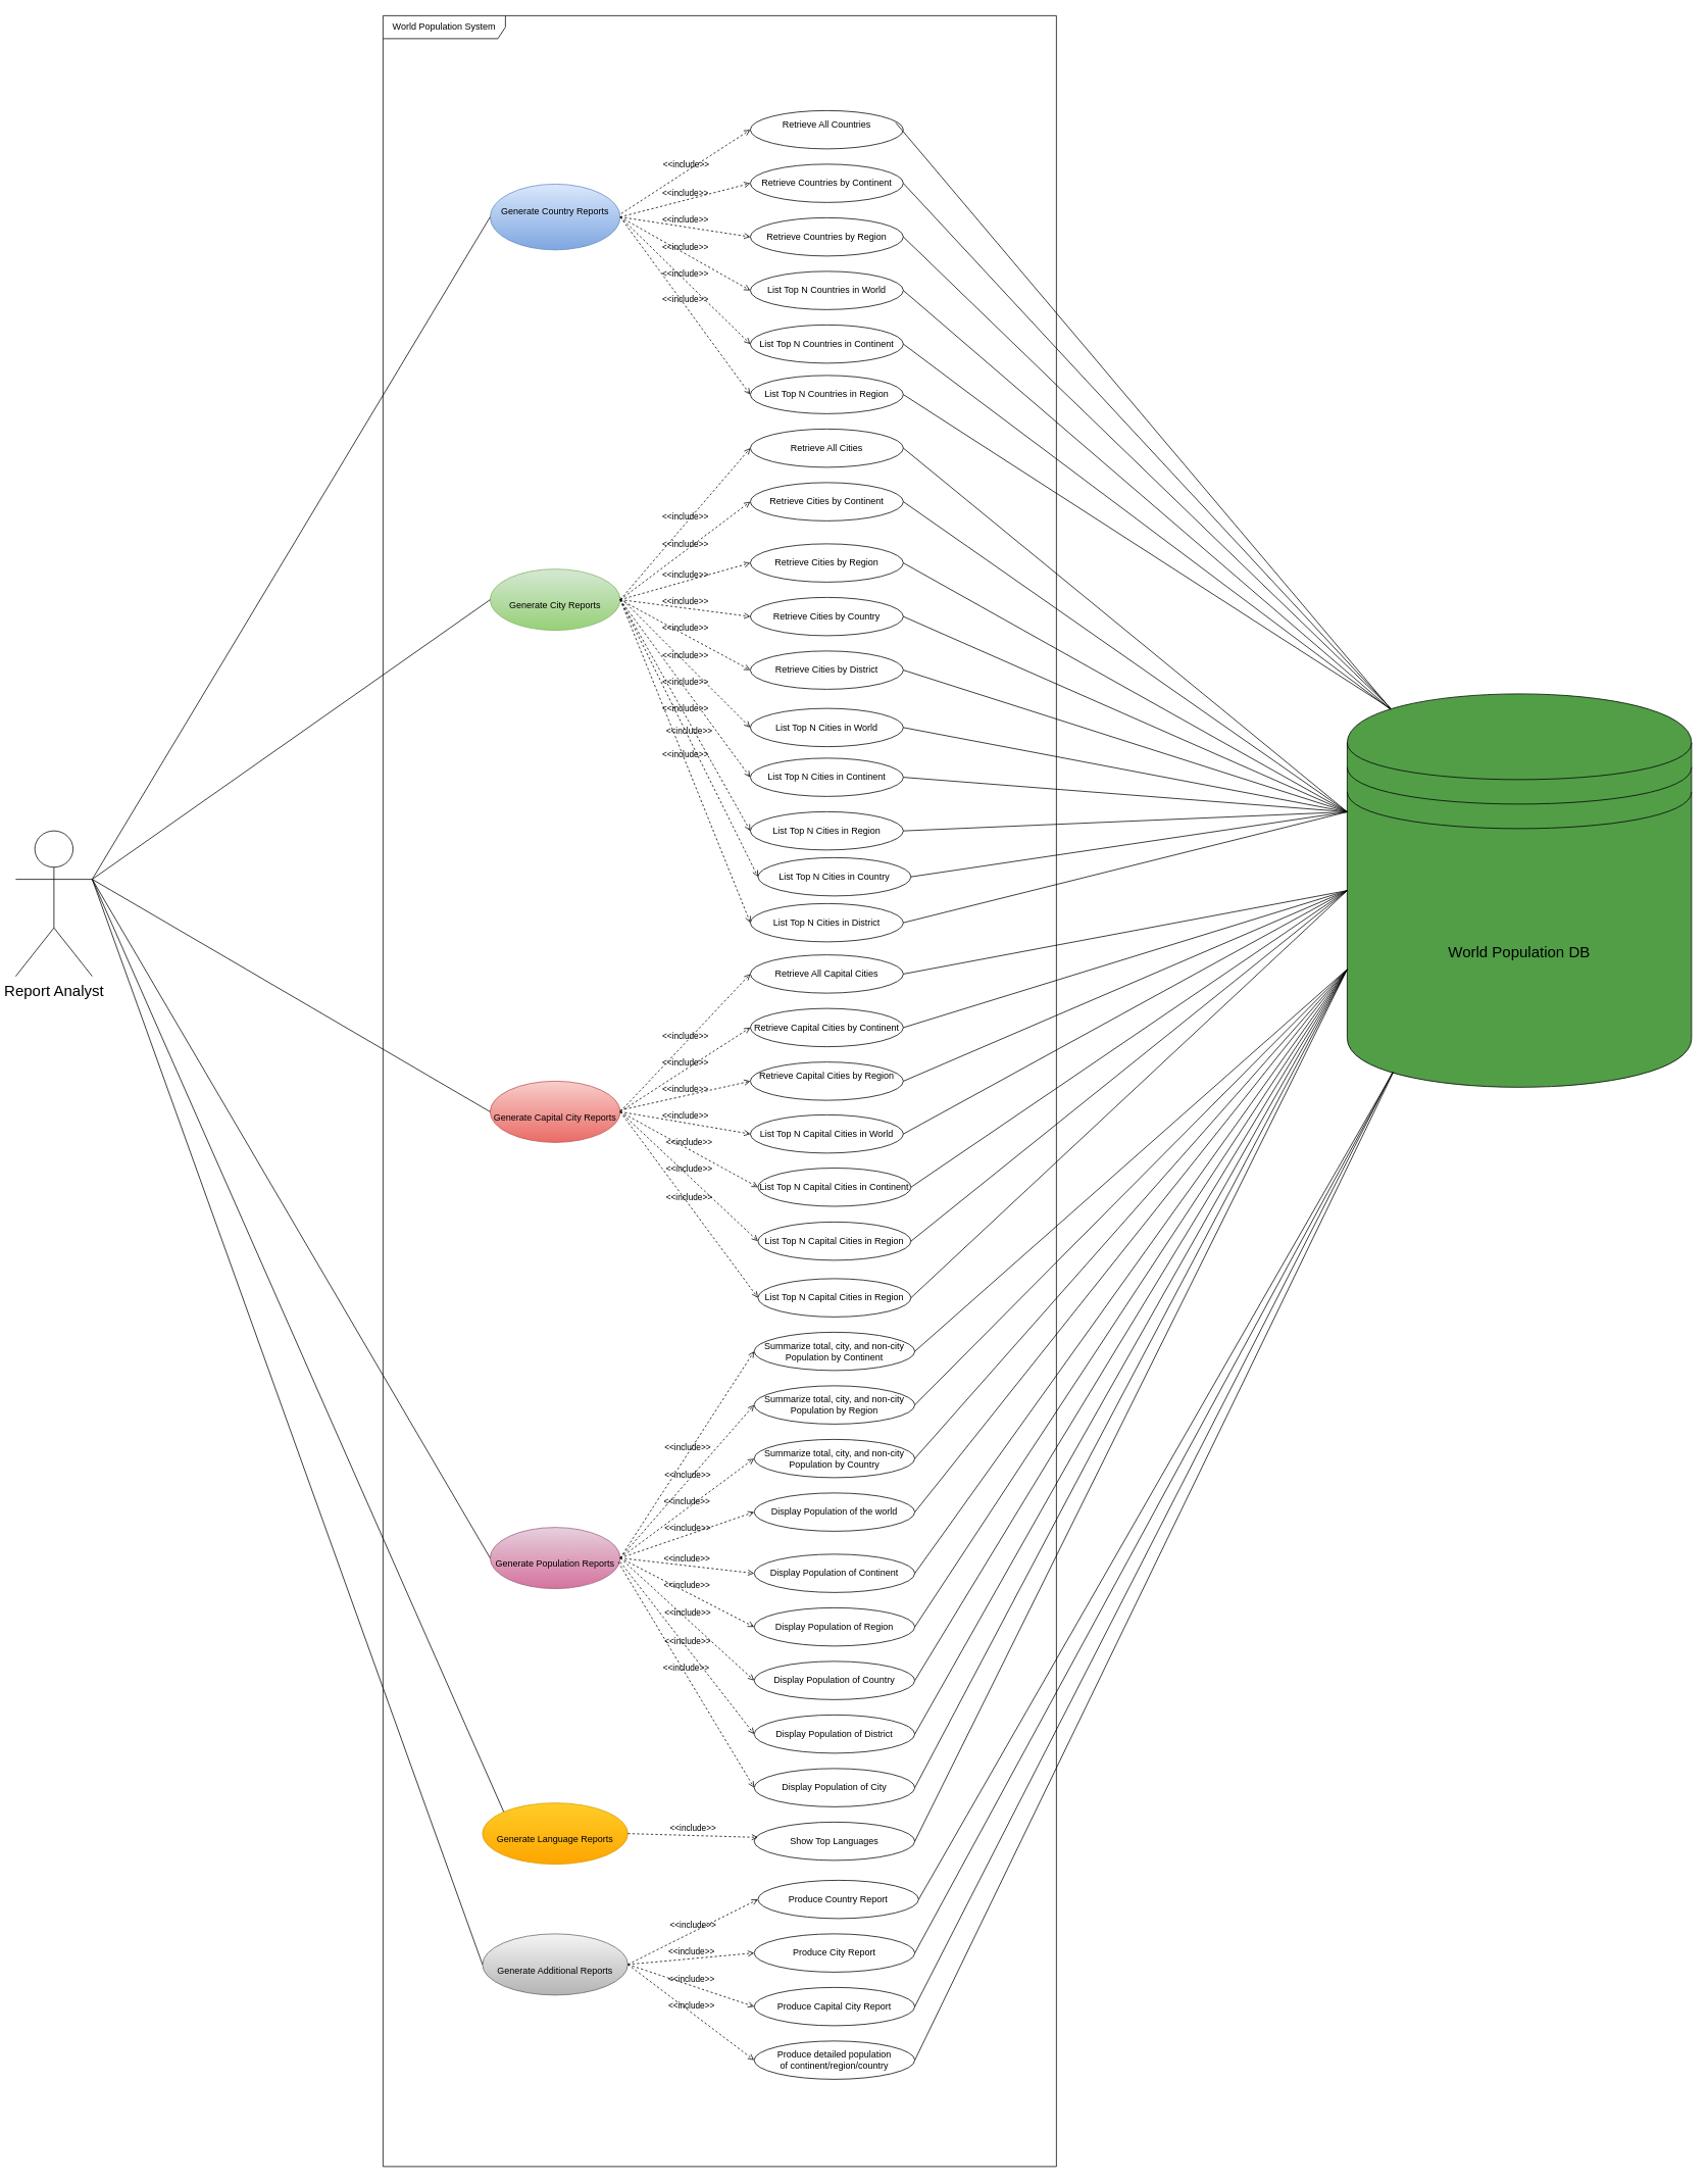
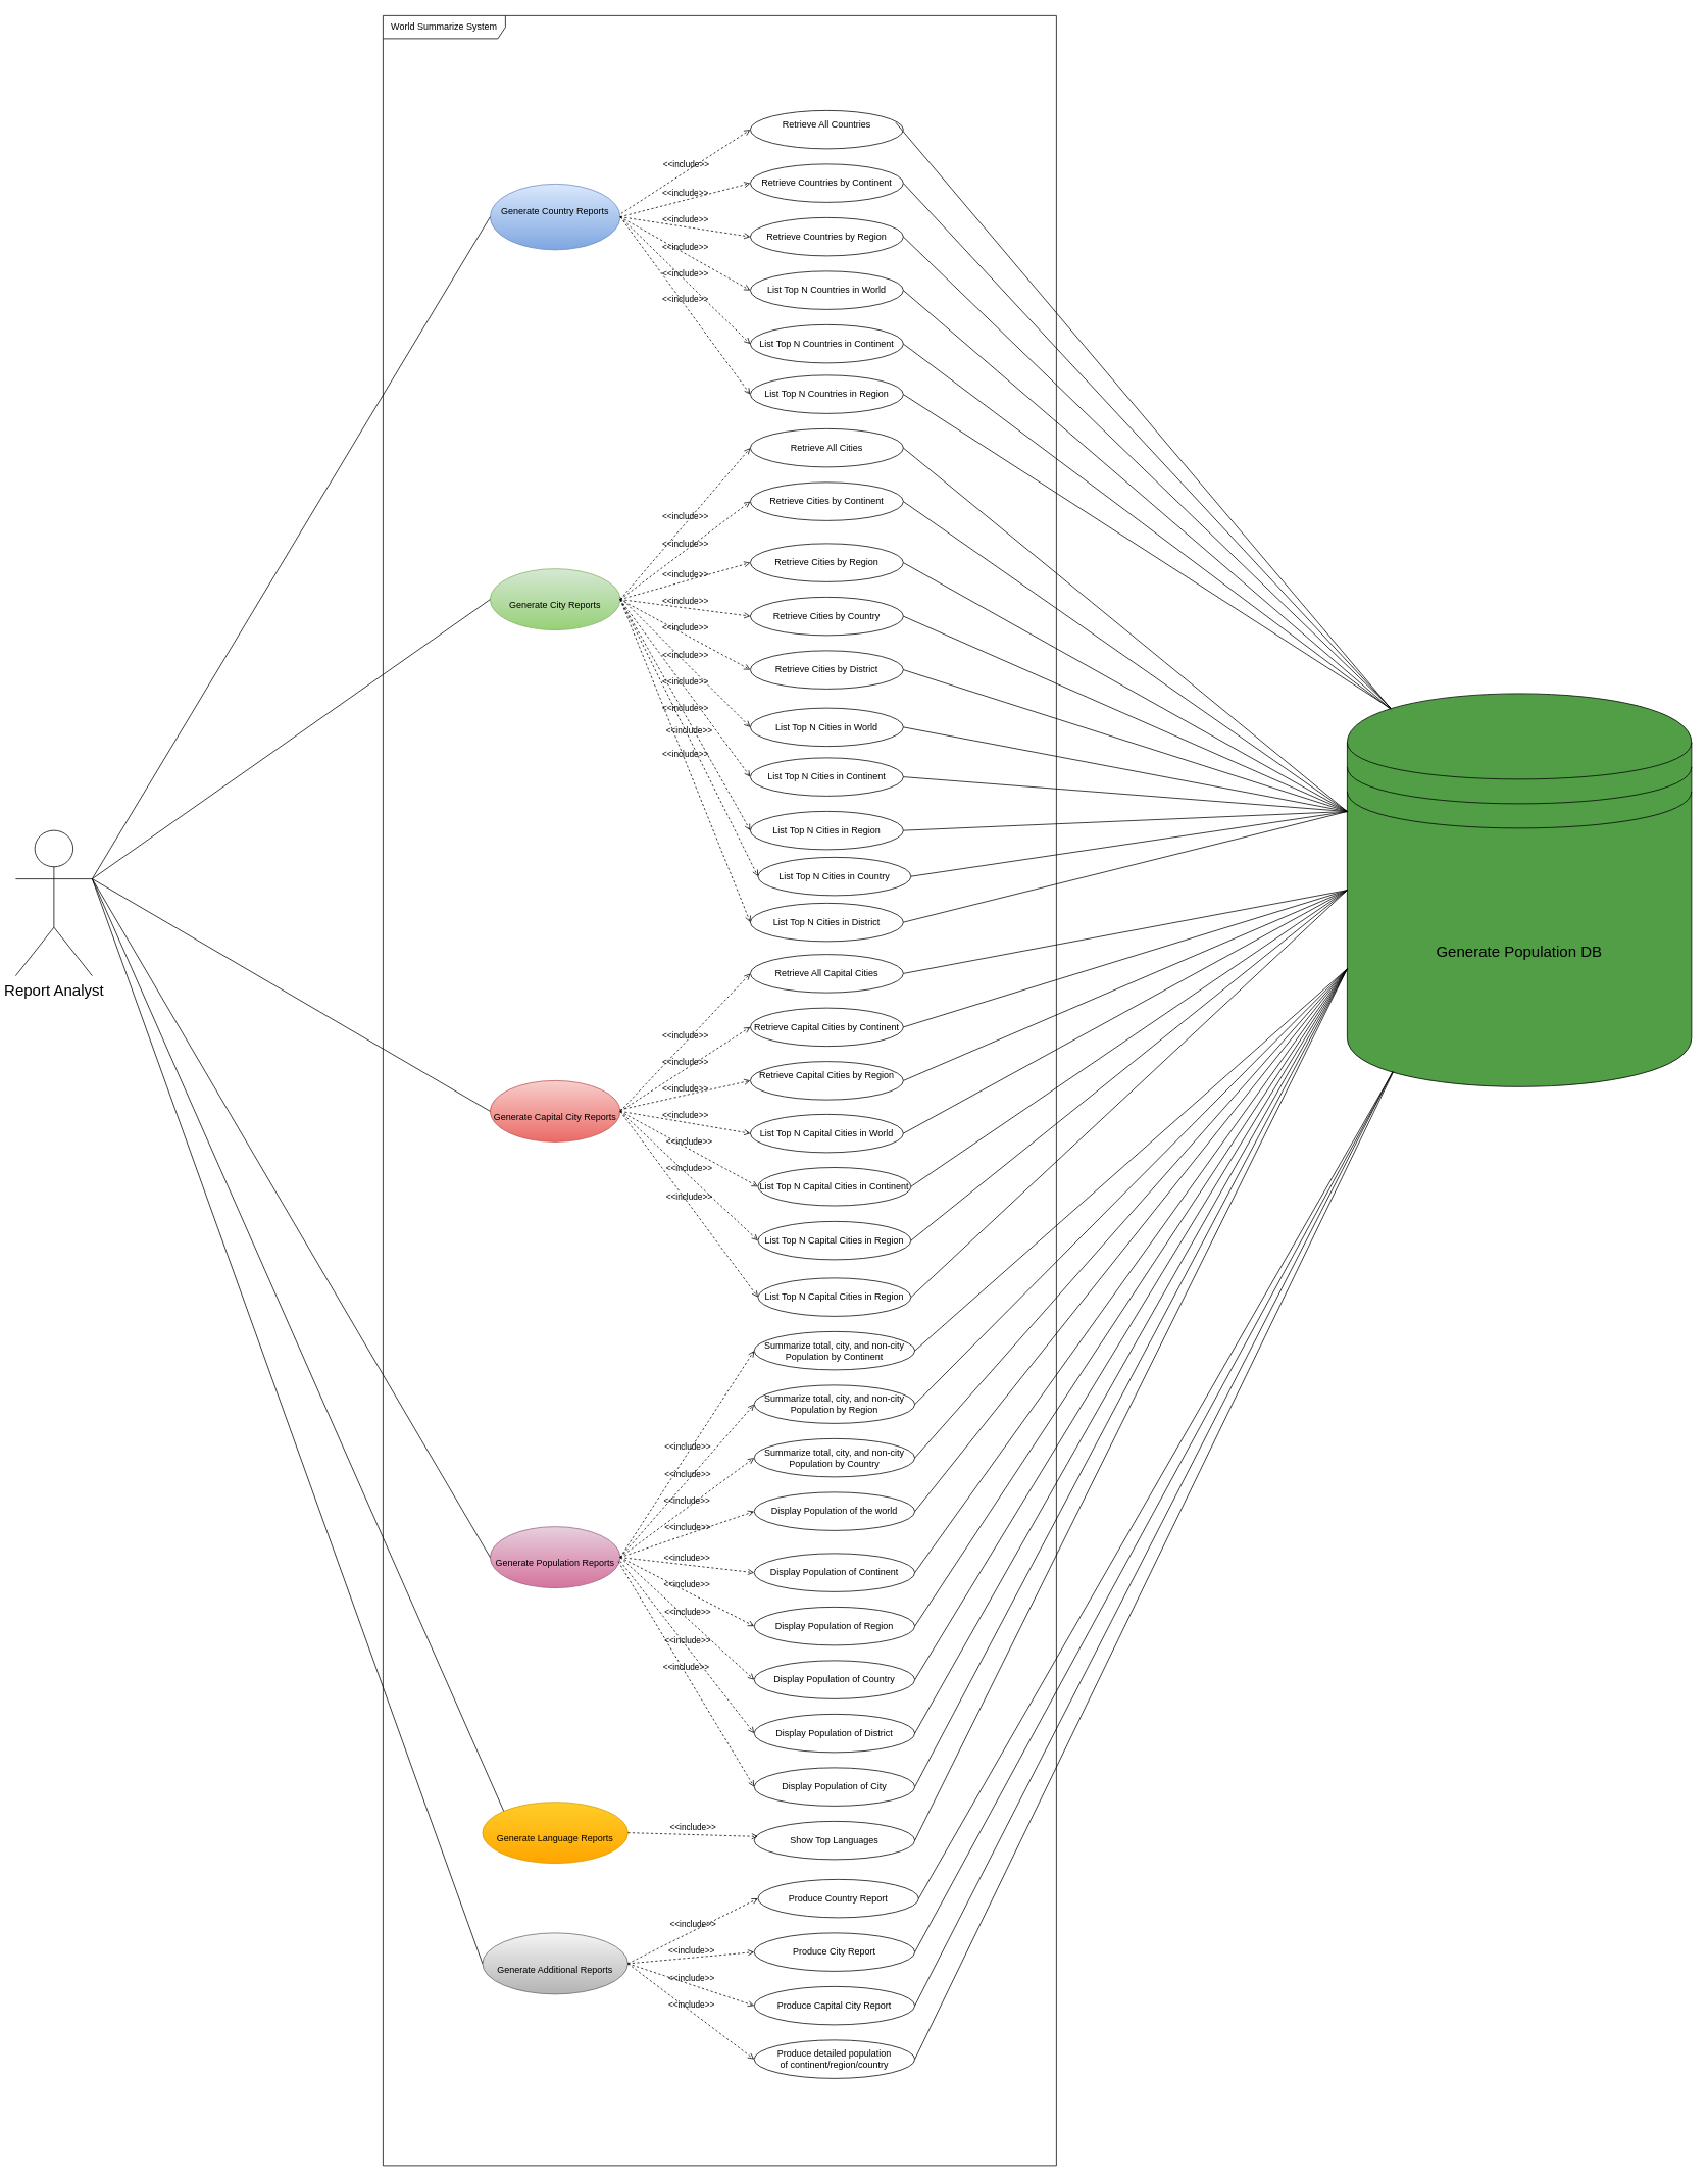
- <mxCell id="83" value="World Population System" style="shape=umlFrame;whiteSpace=wrap;html=1;pointerEvents=0;recursiveResize=0;container=1;collapsible=0;width=160;" parent="1" vertex="1"><mxGeometry y="20" width="880" height="2810" as="geometry" x="500" /></mxCell>
+ <mxCell id="83" value="World Summarize System" style="shape=umlFrame;whiteSpace=wrap;html=1;pointerEvents=0;recursiveResize=0;container=1;collapsible=0;width=160;" parent="1" vertex="1"><mxGeometry y="20" width="880" height="2810" as="geometry" x="500" /></mxCell>
- <mxCell id="46" value="&lt;font style=&quot;font-size: 20px;&quot;&gt;World Population DB&lt;/font&gt;" style="shape=datastore;whiteSpace=wrap;html=1;fillColor=#519e47;" parent="1" vertex="1"><mxGeometry x="1760" y="906" width="450" height="514" as="geometry" /></mxCell>
+ <mxCell id="46" value="&lt;font style=&quot;font-size: 20px;&quot;&gt;Generate Population DB&lt;/font&gt;" style="shape=datastore;whiteSpace=wrap;html=1;fillColor=#519e47;" parent="1" vertex="1"><mxGeometry x="1760" y="906" width="450" height="514" as="geometry" /></mxCell>
